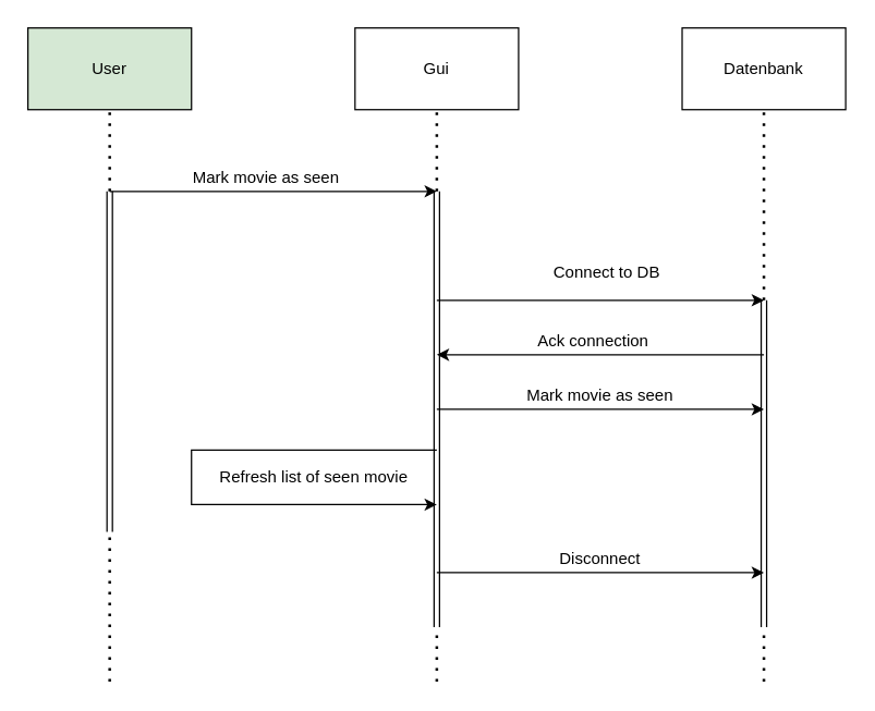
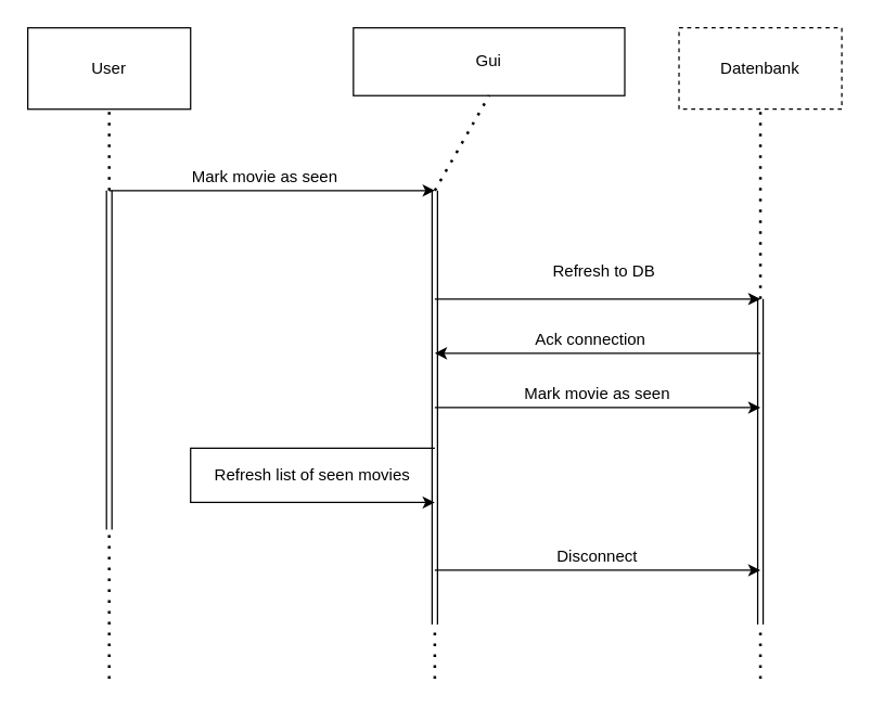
- <mxCell id="2" value="User" style="rounded=0;whiteSpace=wrap;html=1;fillColor=#d5e8d4;" vertex="1" parent="1"><mxGeometry x="20" y="20" width="120" height="60" as="geometry" /></mxCell>
+ <mxCell id="2" value="User" style="rounded=0;whiteSpace=wrap;html=1;" vertex="1" parent="1"><mxGeometry x="20" y="20" width="120" height="60" as="geometry" /></mxCell>
- <mxCell id="3" value="Gui" style="rounded=0;whiteSpace=wrap;html=1;" vertex="1" parent="1"><mxGeometry x="260" y="20" width="120" height="60" as="geometry" /></mxCell>
+ <mxCell id="3" value="Gui" style="rounded=0;whiteSpace=wrap;html=1;" vertex="1" parent="1"><mxGeometry x="260" y="20" width="200" height="50" as="geometry" /></mxCell>
- <mxCell id="4" value="Datenbank" style="rounded=0;whiteSpace=wrap;html=1;" vertex="1" parent="1"><mxGeometry x="500" y="20" width="120" height="60" as="geometry" /></mxCell>
+ <mxCell id="4" value="Datenbank" style="rounded=0;whiteSpace=wrap;html=1;dashed=1;" vertex="1" parent="1"><mxGeometry x="500" y="20" width="120" height="60" as="geometry" /></mxCell>
- <mxCell id="14" value="Connect to DB" style="text;html=1;strokeColor=none;fillColor=none;align=center;verticalAlign=middle;whiteSpace=wrap;rounded=0;" vertex="1" parent="1"><mxGeometry x="330" y="190" width="230" height="20" as="geometry" /></mxCell>
+ <mxCell id="14" value="Refresh to DB" style="text;html=1;strokeColor=none;fillColor=none;align=center;verticalAlign=middle;whiteSpace=wrap;rounded=0;" vertex="1" parent="1"><mxGeometry x="330" y="190" width="230" height="20" as="geometry" /></mxCell>
- <mxCell id="20" value="Refresh list of seen movie" style="text;html=1;strokeColor=none;fillColor=none;align=center;verticalAlign=middle;whiteSpace=wrap;rounded=0;" vertex="1" parent="1"><mxGeometry x="140" y="340" width="180" height="20" as="geometry" /></mxCell>
+ <mxCell id="20" value="Refresh list of seen movies" style="text;html=1;strokeColor=none;fillColor=none;align=center;verticalAlign=middle;whiteSpace=wrap;rounded=0;" vertex="1" parent="1"><mxGeometry x="140" y="340" width="180" height="20" as="geometry" /></mxCell>
